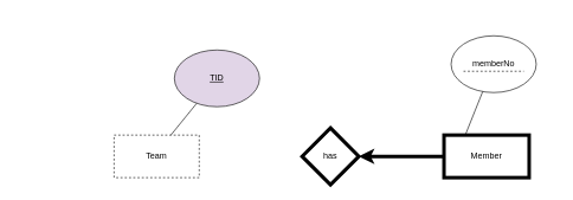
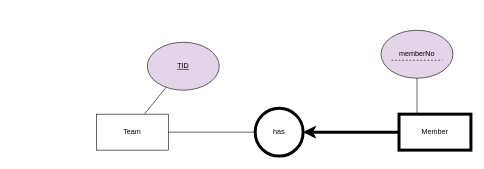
- <mxCell id="3" value="memberNo" style="ellipse;whiteSpace=wrap;html=1;fontStyle=0" vertex="1" parent="1"><mxGeometry y="50" width="120" height="80" as="geometry" x="635" /></mxCell>
+ <mxCell id="3" value="memberNo" style="ellipse;whiteSpace=wrap;html=1;fontStyle=0;fillColor=#e1d5e7;" vertex="1" parent="1"><mxGeometry y="50" width="120" height="80" as="geometry" x="635" /></mxCell>
- <mxCell id="7" value="Team" style="rounded=0;whiteSpace=wrap;html=1;dashed=1;" vertex="1" parent="6"><mxGeometry x="140" y="170" width="120" height="60" as="geometry" /></mxCell>
+ <mxCell id="7" value="Team" style="rounded=0;whiteSpace=wrap;html=1;" vertex="1" parent="6"><mxGeometry x="140" y="170" width="120" height="60" as="geometry" /></mxCell>
+ <mxCell id="10" value="" style="endArrow=none;html=1;rounded=0;" edge="1" parent="1" source="7" target="5"><mxGeometry width="50" height="50" relative="1" as="geometry"><mxPoint x="135" y="456" as="sourcePoint" /><mxPoint x="483" y="436" as="targetPoint" /></mxGeometry></mxCell>
- <mxCell id="5" value="has" style="rhombus;whiteSpace=wrap;html=1;strokeWidth=5;" vertex="1" parent="1"><mxGeometry x="425" y="180" width="80" height="80" as="geometry" /></mxCell>
+ <mxCell id="5" value="has" style="ellipse;whiteSpace=wrap;html=1;strokeWidth=5;" vertex="1" parent="1"><mxGeometry x="425" y="180" width="80" height="80" as="geometry" /></mxCell>
- <mxCell id="2" value="Member" style="rounded=0;whiteSpace=wrap;html=1;strokeWidth=5;" vertex="1" parent="1"><mxGeometry x="625" y="190" width="120" height="60" as="geometry" /></mxCell>
+ <mxCell id="2" value="Member" style="rounded=0;whiteSpace=wrap;html=1;strokeWidth=5;" vertex="1" parent="1"><mxGeometry x="665" y="190" width="120" height="60" as="geometry" /></mxCell>
